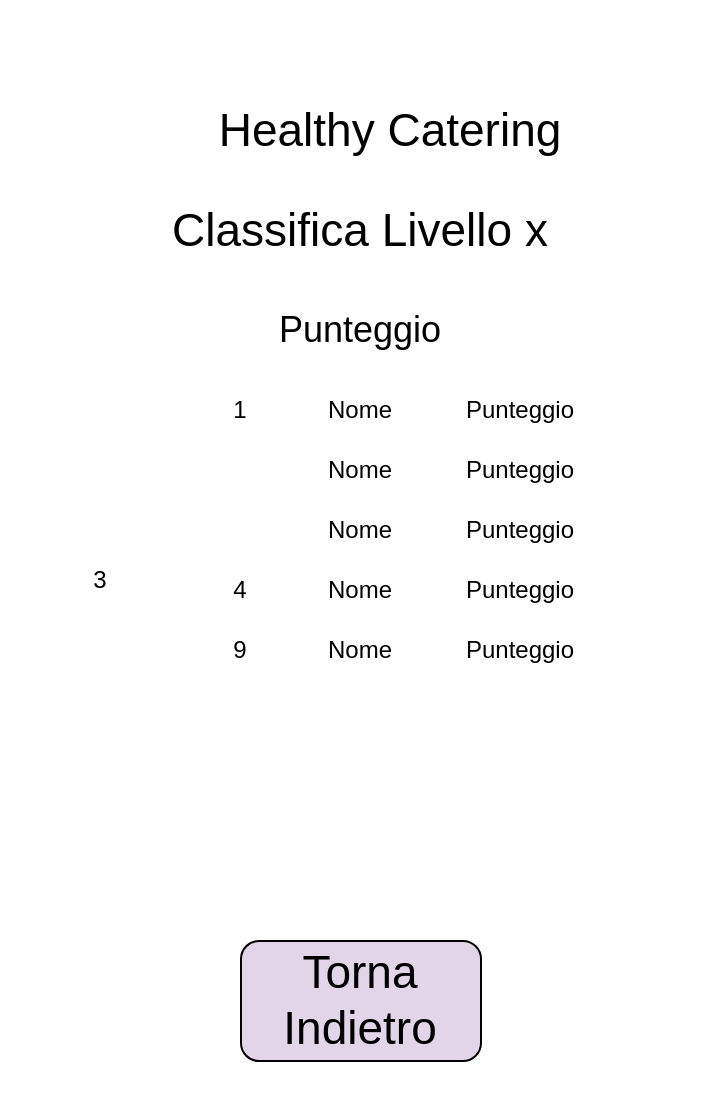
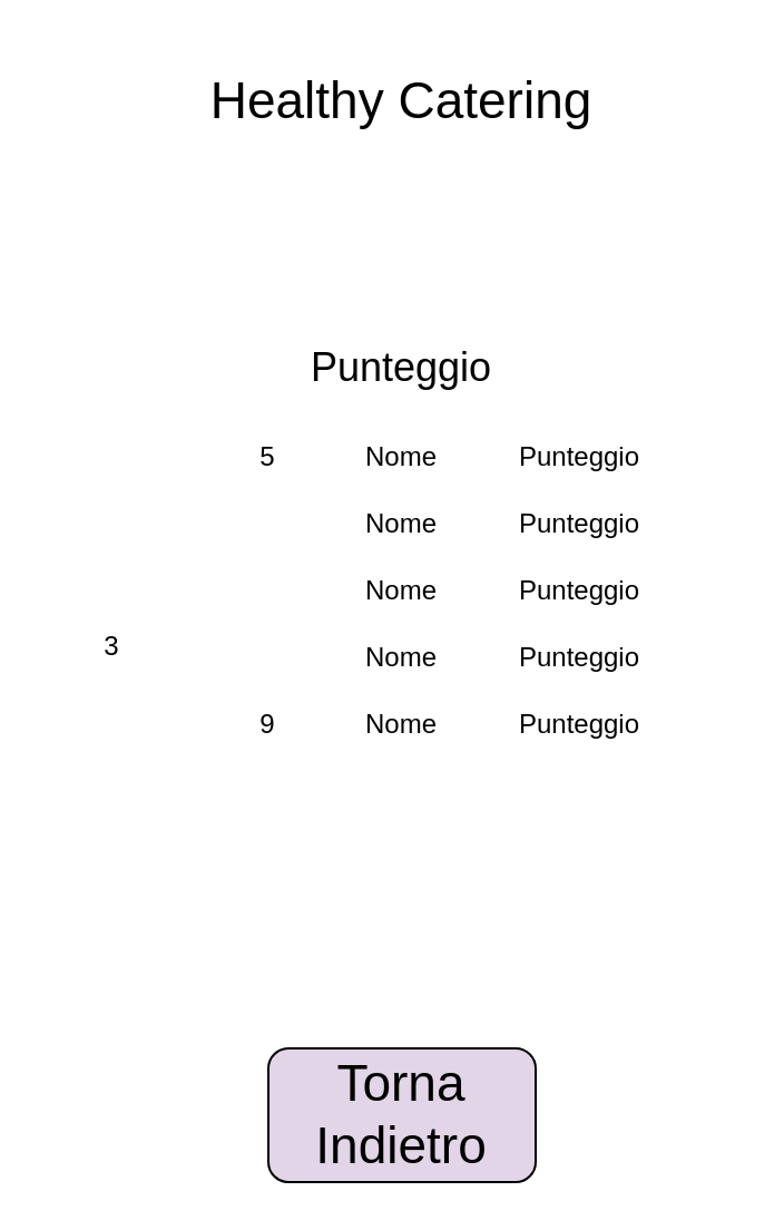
- <mxCell id="2" value="&lt;font style=&quot;font-size: 23px&quot;&gt;Healthy Catering&lt;/font&gt;" style="text;html=1;strokeColor=none;fillColor=none;align=center;verticalAlign=middle;whiteSpace=wrap;rounded=0;" parent="1" vertex="1"><mxGeometry x="45" y="40" width="300" height="50" as="geometry" /></mxCell>
+ <mxCell id="2" value="&lt;font style=&quot;font-size: 23px&quot;&gt;Healthy Catering&lt;/font&gt;" style="text;html=1;strokeColor=none;fillColor=none;align=center;verticalAlign=middle;whiteSpace=wrap;rounded=0;" parent="1" vertex="1"><mxGeometry x="30" y="20" width="300" height="50" as="geometry" /></mxCell>
- <mxCell id="3" value="Classifica Livello x" style="text;html=1;strokeColor=none;fillColor=none;align=center;verticalAlign=middle;whiteSpace=wrap;rounded=0;fontSize=23;" parent="1" vertex="1"><mxGeometry x="80" y="100" width="200" height="30" as="geometry" /></mxCell>
- <mxCell id="8" value="1" style="text;html=1;strokeColor=none;fillColor=none;align=center;verticalAlign=middle;whiteSpace=wrap;rounded=0;" parent="1" vertex="1"><mxGeometry x="90" y="190" width="60" height="30" as="geometry" /></mxCell>
+ <mxCell id="8" value="5" style="text;html=1;strokeColor=none;fillColor=none;align=center;verticalAlign=middle;whiteSpace=wrap;rounded=0;" parent="1" vertex="1"><mxGeometry x="90" y="190" width="60" height="30" as="geometry" /></mxCell>
- <mxCell id="10" value="4" style="text;html=1;strokeColor=none;fillColor=none;align=center;verticalAlign=middle;whiteSpace=wrap;rounded=0;" parent="1" vertex="1"><mxGeometry x="90" y="280" width="60" height="30" as="geometry" /></mxCell>
